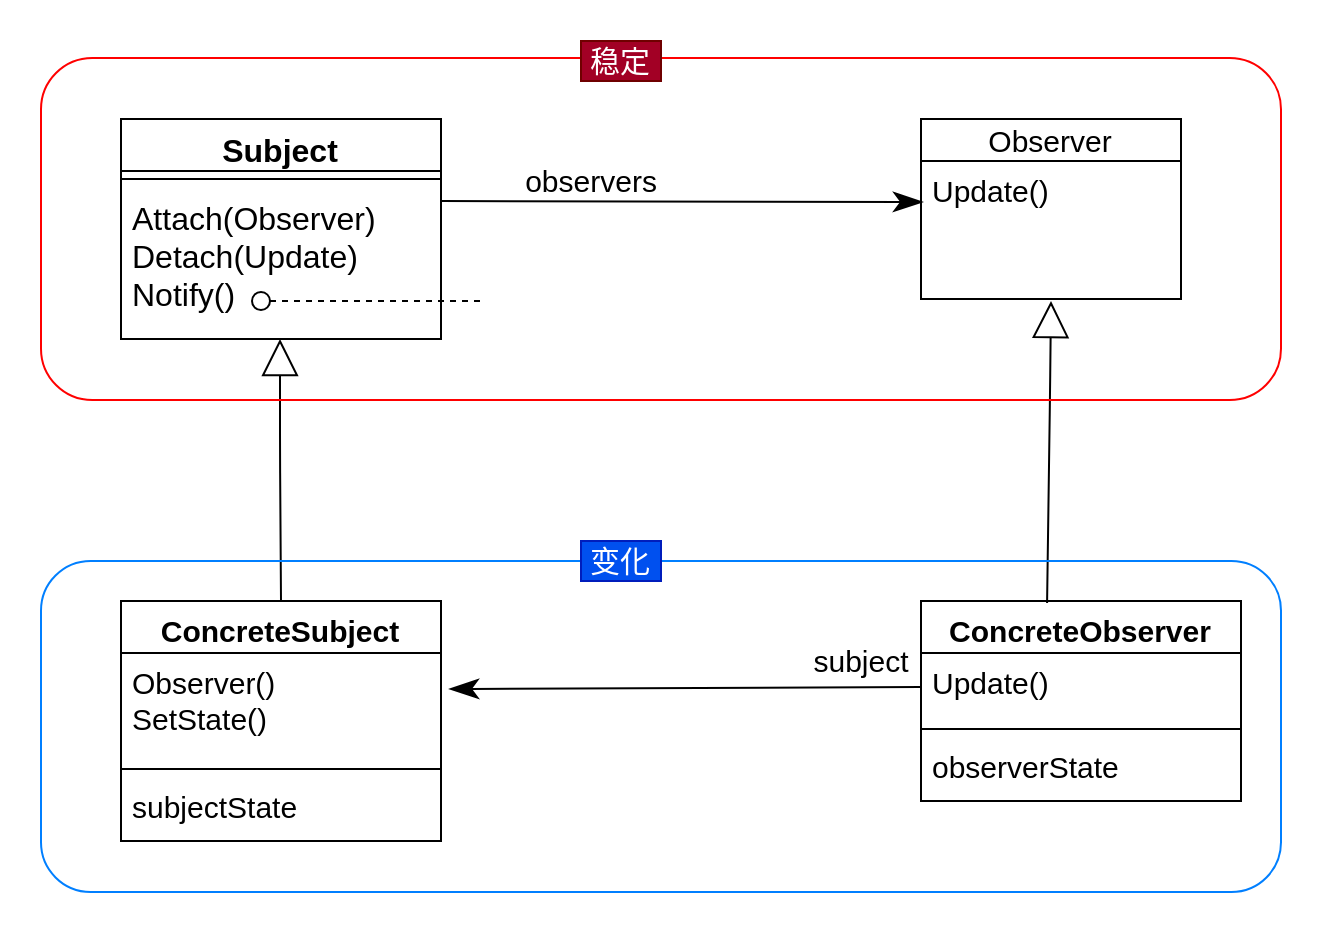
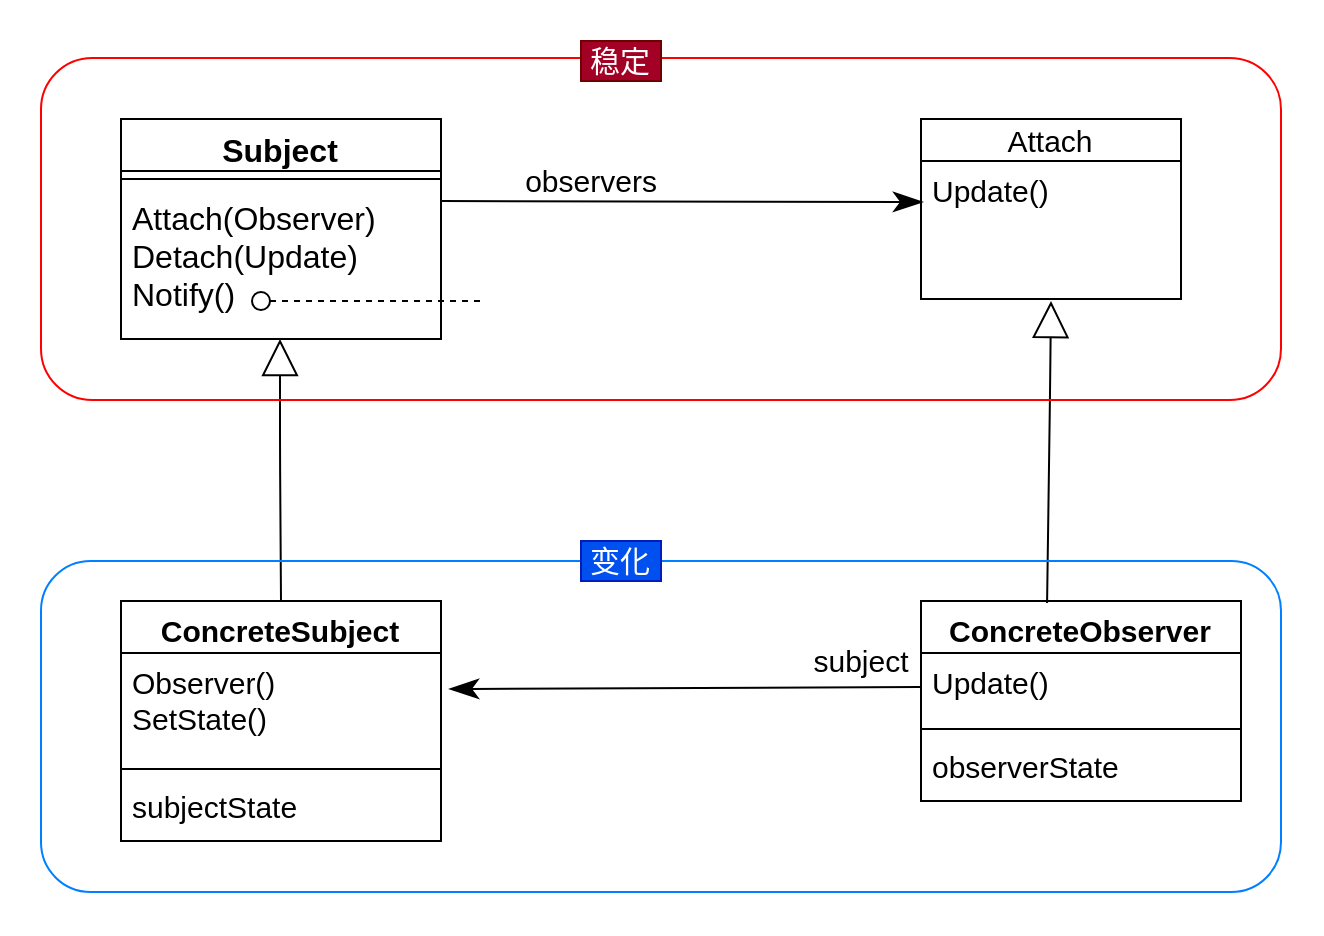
- <mxCell id="6" value="Observer" style="swimlane;fontStyle=0;childLayout=stackLayout;horizontal=1;startSize=21;fillColor=none;horizontalStack=0;resizeParent=1;resizeParentMax=0;resizeLast=0;collapsible=1;marginBottom=0;fontSize=15;align=center;" parent="1" vertex="1"><mxGeometry x="460" y="59" width="130" height="90" as="geometry" /></mxCell>
+ <mxCell id="6" value="Attach" style="swimlane;fontStyle=0;childLayout=stackLayout;horizontal=1;startSize=21;fillColor=none;horizontalStack=0;resizeParent=1;resizeParentMax=0;resizeLast=0;collapsible=1;marginBottom=0;fontSize=15;align=center;" parent="1" vertex="1"><mxGeometry x="460" y="59" width="130" height="90" as="geometry" /></mxCell>
